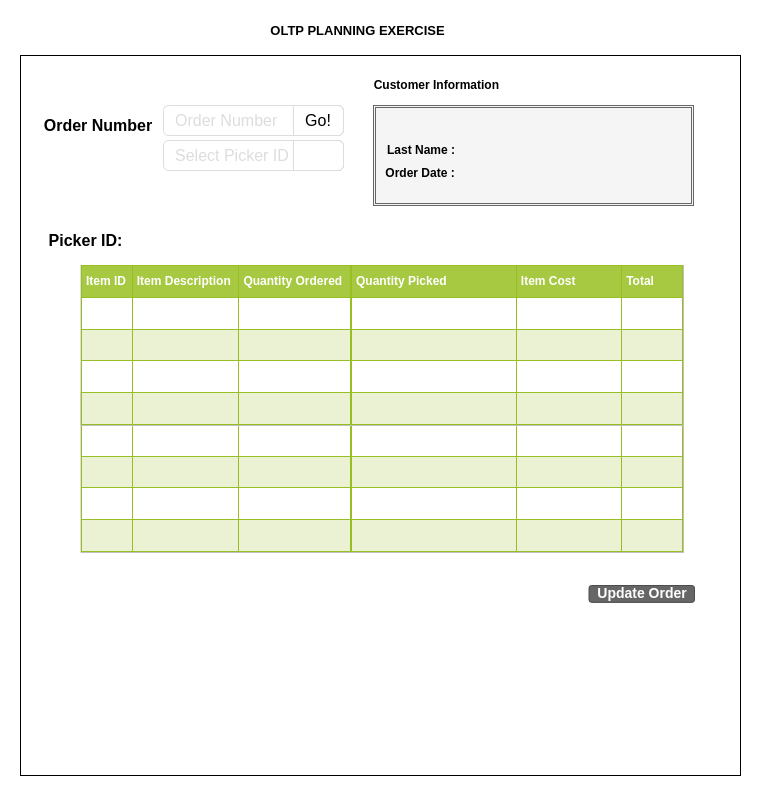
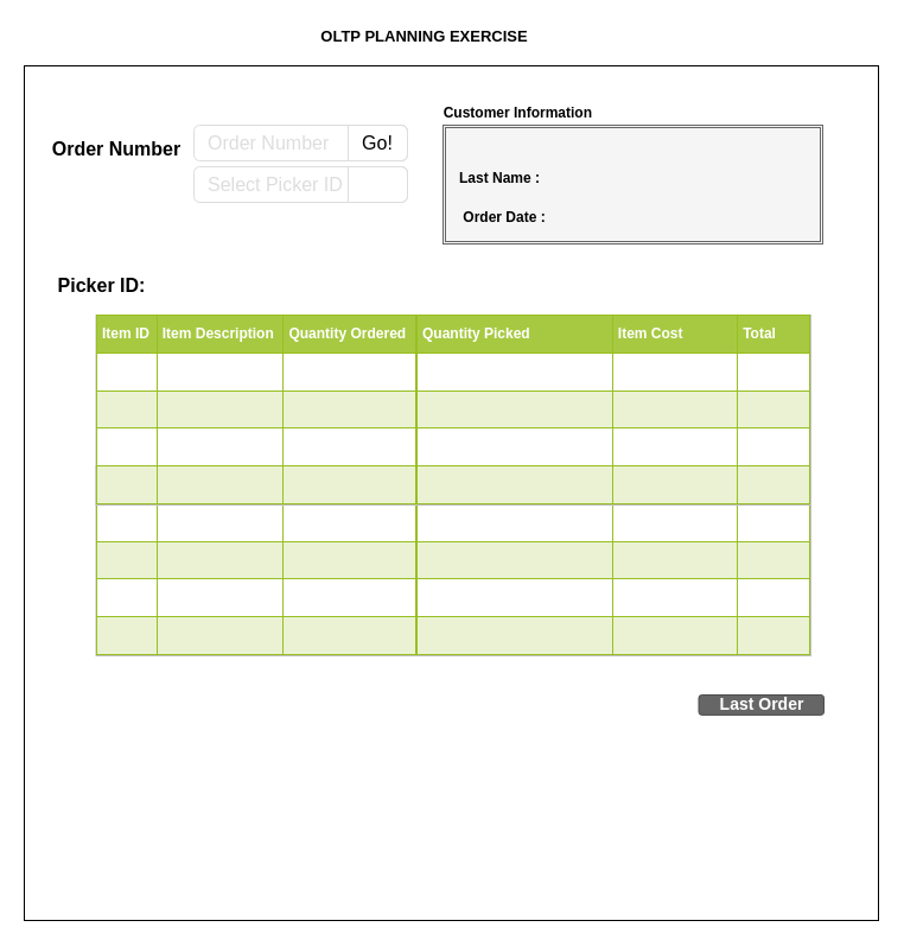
- <mxCell id="14" value="&lt;b&gt;Customer Information&amp;nbsp;&lt;/b&gt;" style="text;html=1;strokeColor=none;fillColor=none;align=center;verticalAlign=middle;whiteSpace=wrap;rounded=0;" vertex="1" parent="1"><mxGeometry x="353" y="75" width="170" height="20" as="geometry" /></mxCell>
+ <mxCell id="14" value="&lt;b&gt;Customer Information&amp;nbsp;&lt;/b&gt;" style="text;html=1;strokeColor=none;fillColor=none;align=center;verticalAlign=middle;whiteSpace=wrap;rounded=0;" vertex="1" parent="1"><mxGeometry x="353" y="85" width="170" height="20" as="geometry" /></mxCell>
- <mxCell id="13" value="Order Date :" style="text;html=1;strokeColor=none;fillColor=none;align=center;verticalAlign=middle;whiteSpace=wrap;rounded=0;fontStyle=1" vertex="1" parent="1"><mxGeometry x="380" y="163" width="80" height="20" as="geometry" /></mxCell>
+ <mxCell id="13" value="Order Date :" style="text;html=1;strokeColor=none;fillColor=none;align=center;verticalAlign=middle;whiteSpace=wrap;rounded=0;fontStyle=1" vertex="1" parent="1"><mxGeometry x="385" y="173" width="80" height="20" as="geometry" /></mxCell>
- <mxCell id="19" value="&lt;h4&gt;&lt;b&gt;&lt;font style=&quot;font-size: 14px&quot;&gt;Update Order&lt;/font&gt;&lt;/b&gt;&lt;/h4&gt;" style="rounded=1;html=1;shadow=0;dashed=0;whiteSpace=wrap;fontSize=10;fillColor=#666666;align=center;strokeColor=#4D4D4D;fontColor=#ffffff;" vertex="1" parent="1"><mxGeometry x="588.5" y="585" width="105.5" height="16.88" as="geometry" /></mxCell>
+ <mxCell id="19" value="&lt;h4&gt;&lt;b&gt;&lt;font style=&quot;font-size: 14px&quot;&gt;Last Order&lt;/font&gt;&lt;/b&gt;&lt;/h4&gt;" style="rounded=1;html=1;shadow=0;dashed=0;whiteSpace=wrap;fontSize=10;fillColor=#666666;align=center;strokeColor=#4D4D4D;fontColor=#ffffff;" vertex="1" parent="1"><mxGeometry x="588.5" y="585" width="105.5" height="16.88" as="geometry" /></mxCell>
